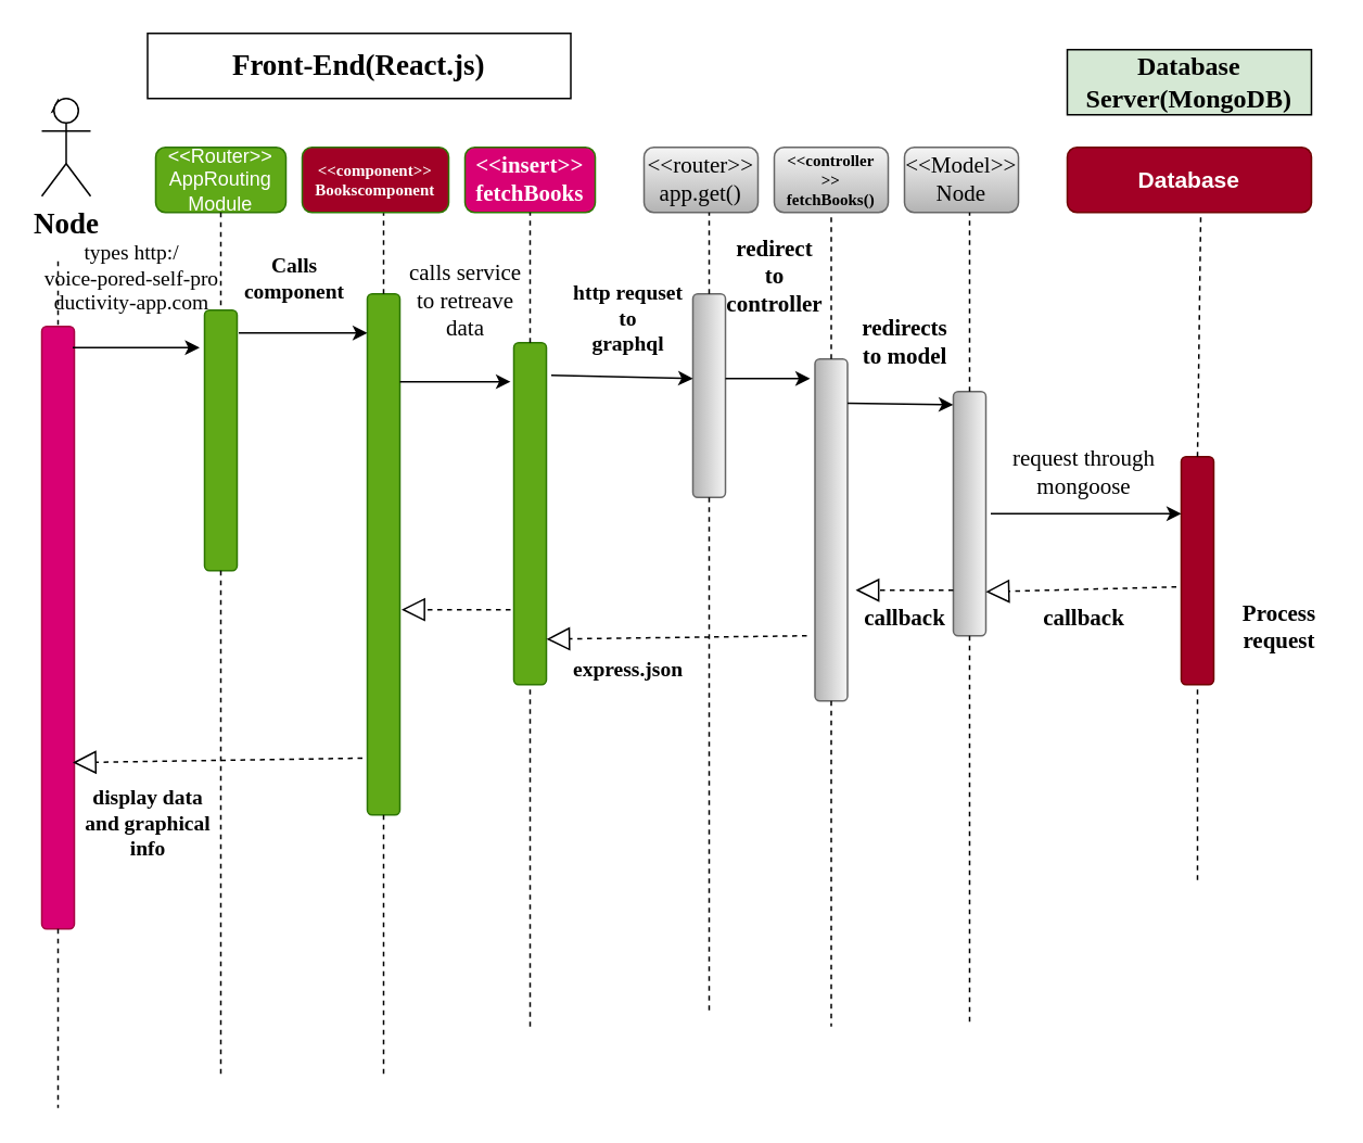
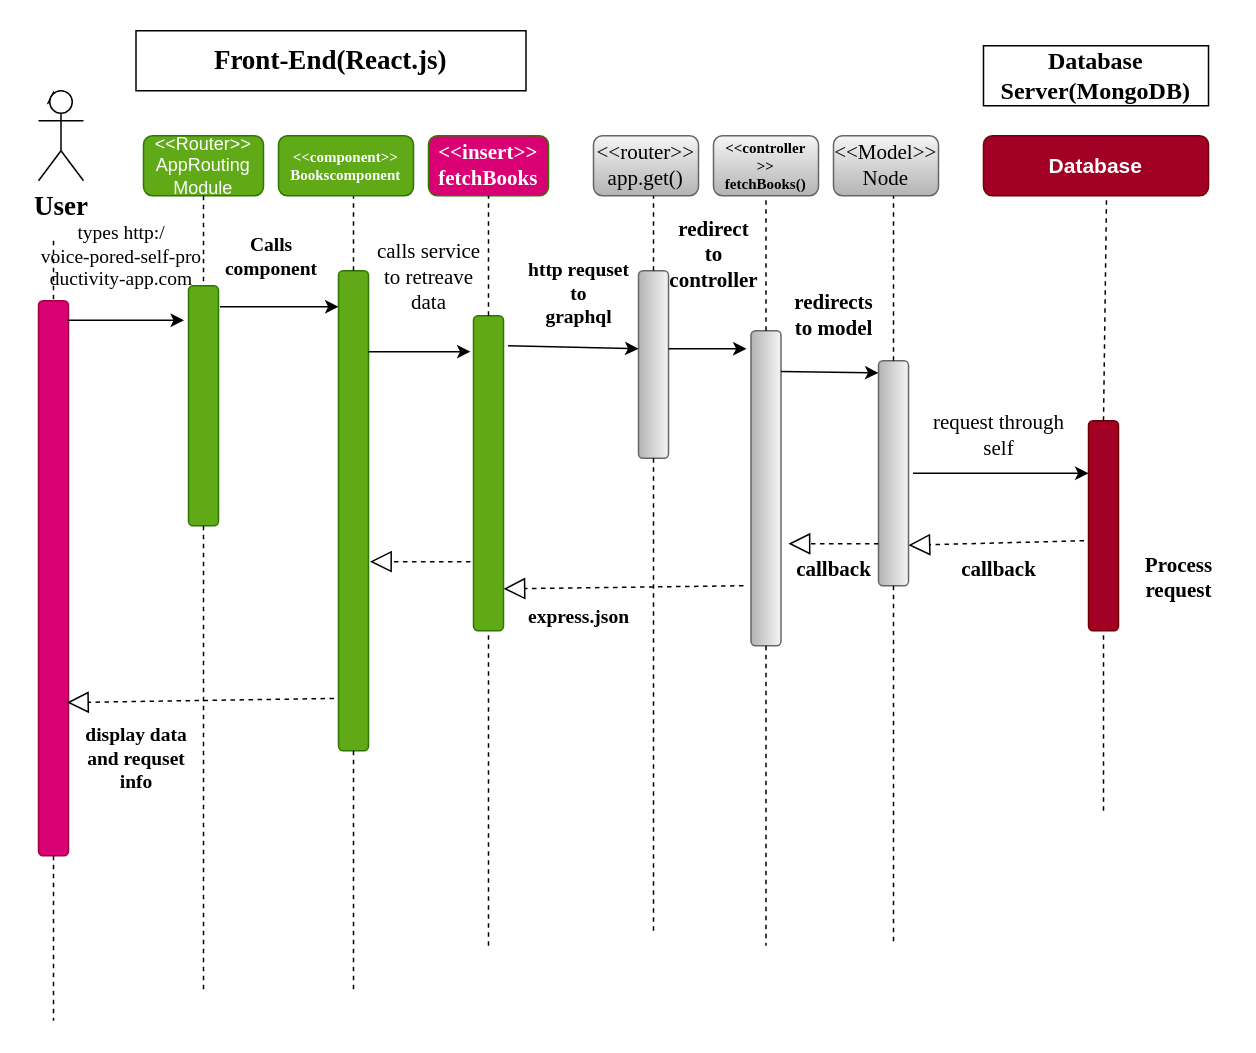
- <mxCell id="5" value="Database Server(MongoDB)" style="rounded=0;whiteSpace=wrap;html=1;fontFamily=Times New Roman;fontSize=16;fontStyle=1;fillColor=#d5e8d4;" vertex="1" parent="1"><mxGeometry x="655" y="30" width="150" height="40" as="geometry" /></mxCell>
+ <mxCell id="5" value="Database Server(MongoDB)" style="rounded=0;whiteSpace=wrap;html=1;fontFamily=Times New Roman;fontSize=16;fontStyle=1" vertex="1" parent="1"><mxGeometry x="655" y="30" width="150" height="40" as="geometry" /></mxCell>
- <mxCell id="54" value="&lt;font size=&quot;1&quot;&gt;&amp;lt;&amp;lt;component&amp;gt;&amp;gt;&lt;br&gt;Bookscomponent&lt;br&gt;&lt;/font&gt;" style="rounded=1;whiteSpace=wrap;html=1;fontFamily=Times New Roman;fontSize=8;fillColor=#a20025;strokeColor=#2D7600;fontColor=#ffffff;fontStyle=1;" vertex="1" parent="1"><mxGeometry x="185" y="90" width="90" height="40" as="geometry" /></mxCell>
+ <mxCell id="54" value="&lt;font size=&quot;1&quot;&gt;&amp;lt;&amp;lt;component&amp;gt;&amp;gt;&lt;br&gt;Bookscomponent&lt;br&gt;&lt;/font&gt;" style="rounded=1;whiteSpace=wrap;html=1;fontFamily=Times New Roman;fontSize=8;fillColor=#60a917;strokeColor=#2D7600;fontColor=#ffffff;fontStyle=1" vertex="1" parent="1"><mxGeometry x="185" y="90" width="90" height="40" as="geometry" /></mxCell>
- <mxCell id="3" value="&lt;font face=&quot;Times New Roman&quot; size=&quot;1&quot;&gt;&lt;b style=&quot;font-size: 18px&quot;&gt;Node&lt;/b&gt;&lt;/font&gt;" style="shape=umlActor;verticalLabelPosition=bottom;verticalAlign=top;html=1;outlineConnect=0;" vertex="1" parent="1"><mxGeometry x="25" y="60" width="30" height="60" as="geometry" /></mxCell>
+ <mxCell id="3" value="&lt;font face=&quot;Times New Roman&quot; size=&quot;1&quot;&gt;&lt;b style=&quot;font-size: 18px&quot;&gt;User&lt;/b&gt;&lt;/font&gt;" style="shape=umlActor;verticalLabelPosition=bottom;verticalAlign=top;html=1;outlineConnect=0;" vertex="1" parent="1"><mxGeometry x="25" y="60" width="30" height="60" as="geometry" /></mxCell>
- <mxCell id="28" value="request through&lt;br&gt;mongoose" style="text;html=1;align=center;verticalAlign=middle;resizable=0;points=[];autosize=1;strokeColor=none;fillColor=none;fontSize=14;fontFamily=Times New Roman;" vertex="1" parent="1"><mxGeometry x="615" y="270" width="100" height="40" as="geometry" /></mxCell>
+ <mxCell id="28" value="request through&lt;br&gt;self" style="text;html=1;align=center;verticalAlign=middle;resizable=0;points=[];autosize=1;strokeColor=none;fillColor=none;fontSize=14;fontFamily=Times New Roman;" vertex="1" parent="1"><mxGeometry x="615" y="270" width="100" height="40" as="geometry" /></mxCell>
- <mxCell id="57" value="&lt;b&gt;display data&lt;br&gt;and graphical&lt;br&gt;info&lt;br&gt;&lt;/b&gt;" style="text;html=1;align=center;verticalAlign=middle;resizable=0;points=[];autosize=1;strokeColor=none;fillColor=none;fontSize=13;fontFamily=Times New Roman;" vertex="1" parent="1"><mxGeometry x="45" y="480" width="90" height="50" as="geometry" /></mxCell>
+ <mxCell id="57" value="&lt;b&gt;display data&lt;br&gt;and requset&lt;br&gt;info&lt;br&gt;&lt;/b&gt;" style="text;html=1;align=center;verticalAlign=middle;resizable=0;points=[];autosize=1;strokeColor=none;fillColor=none;fontSize=13;fontFamily=Times New Roman;" vertex="1" parent="1"><mxGeometry x="45" y="480" width="90" height="50" as="geometry" /></mxCell>
